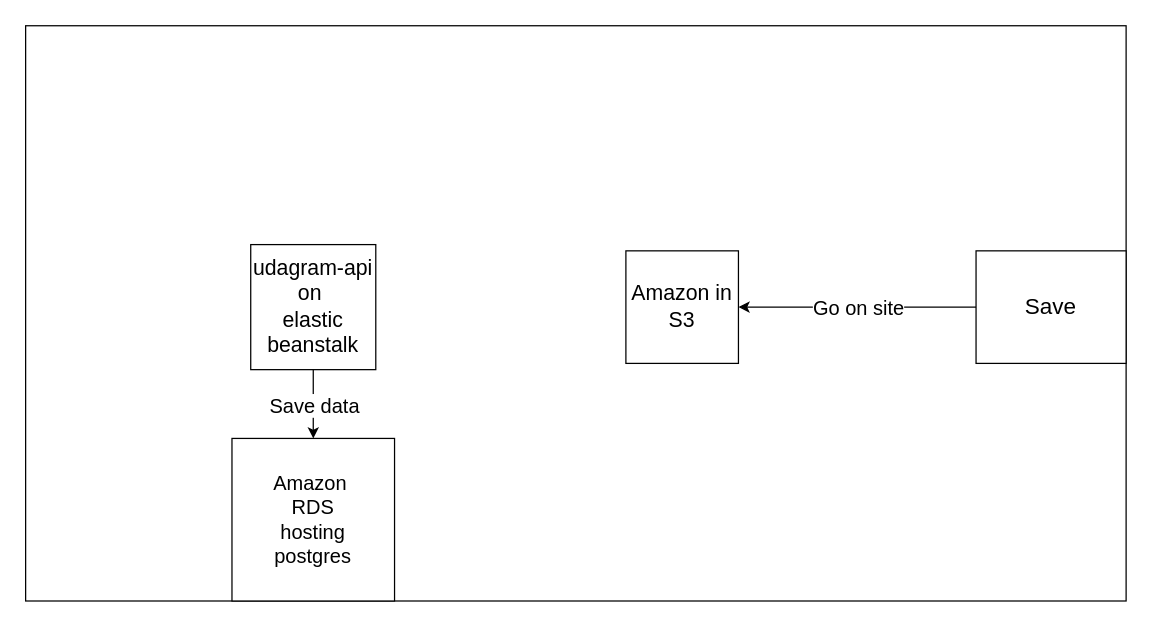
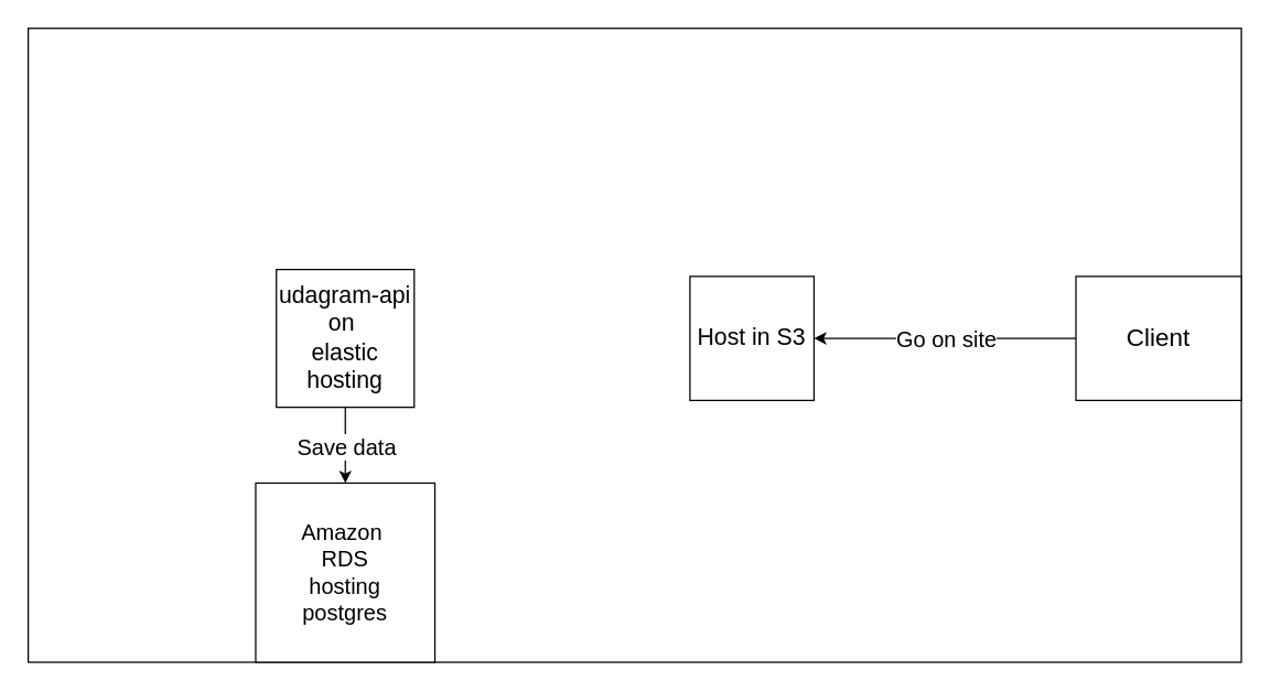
- <mxCell id="5" value="udagram-api&lt;br&gt;on&amp;nbsp;&lt;br&gt;elastic beanstalk" style="whiteSpace=wrap;html=1;aspect=fixed;fontSize=17;" vertex="1" parent="1"><mxGeometry x="200" y="195" width="100" height="100" as="geometry" /></mxCell>
+ <mxCell id="5" value="udagram-api&lt;br&gt;on&amp;nbsp;&lt;br&gt;elastic hosting" style="whiteSpace=wrap;html=1;aspect=fixed;fontSize=17;" vertex="1" parent="1"><mxGeometry x="200" y="195" width="100" height="100" as="geometry" /></mxCell>
- <mxCell id="4" value="Amazon in S3" style="whiteSpace=wrap;html=1;aspect=fixed;fontSize=17;" vertex="1" parent="1"><mxGeometry x="500" y="200" width="90" height="90" as="geometry" /></mxCell>
+ <mxCell id="4" value="Host in S3" style="whiteSpace=wrap;html=1;aspect=fixed;fontSize=17;" vertex="1" parent="1"><mxGeometry x="500" y="200" width="90" height="90" as="geometry" /></mxCell>
- <mxCell id="3" value="&lt;p style=&quot;line-height: 180%; font-size: 18px;&quot;&gt;Save&lt;/p&gt;" style="rounded=0;whiteSpace=wrap;html=1;align=center;" vertex="1" parent="1"><mxGeometry x="780" y="200" width="120" height="90" as="geometry" /></mxCell>
+ <mxCell id="3" value="&lt;p style=&quot;line-height: 180%; font-size: 18px;&quot;&gt;Client&lt;/p&gt;" style="rounded=0;whiteSpace=wrap;html=1;align=center;" vertex="1" parent="1"><mxGeometry x="780" y="200" width="120" height="90" as="geometry" /></mxCell>
